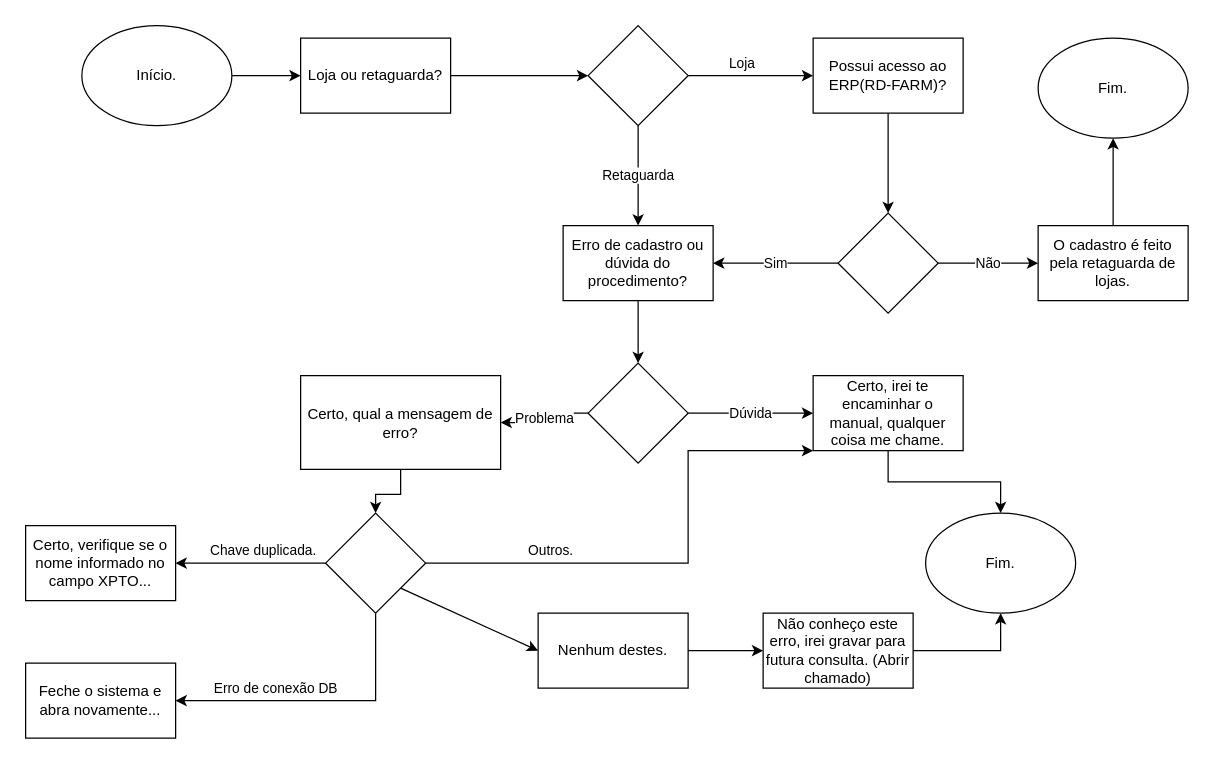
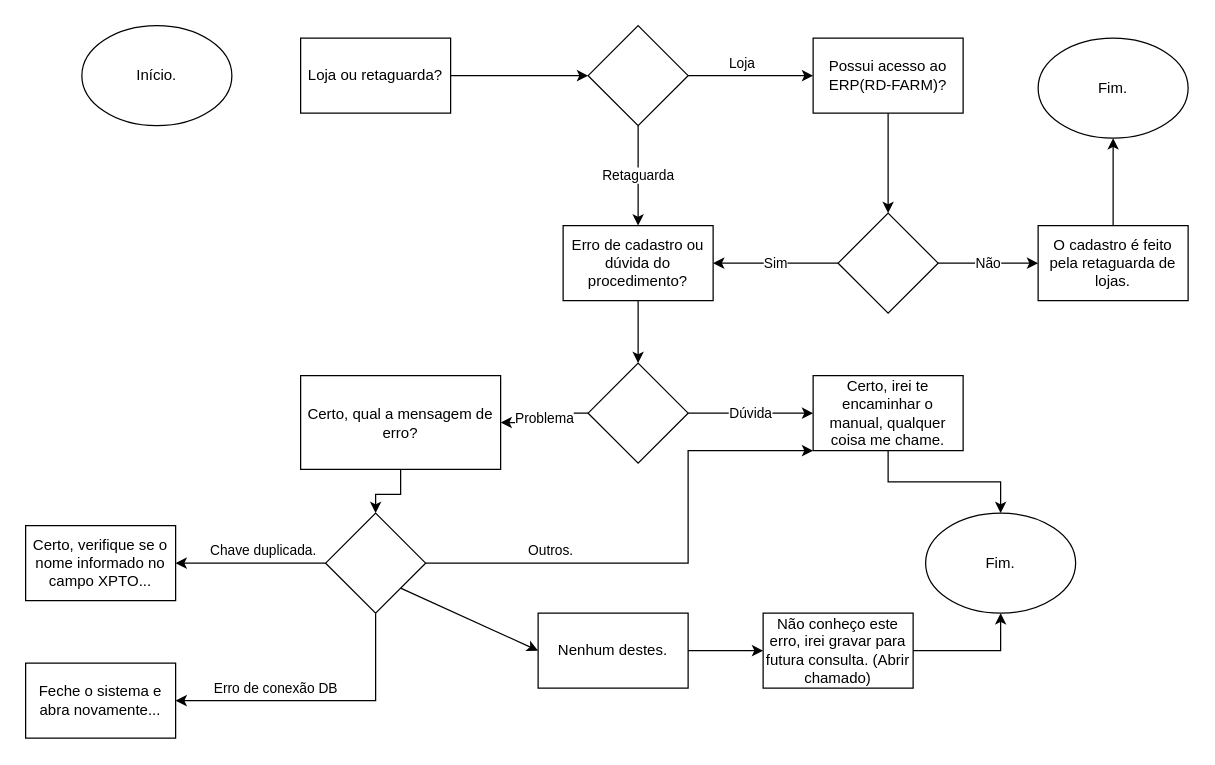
- <mxCell id="2" style="edgeStyle=orthogonalEdgeStyle;rounded=0;orthogonalLoop=1;jettySize=auto;html=1;entryX=0;entryY=0.5;entryDx=0;entryDy=0;exitX=1;exitY=0.5;exitDx=0;exitDy=0;" edge="1" parent="1" source="17" target="4"><mxGeometry relative="1" as="geometry"><mxPoint x="190" y="60" as="sourcePoint" /></mxGeometry></mxCell>
